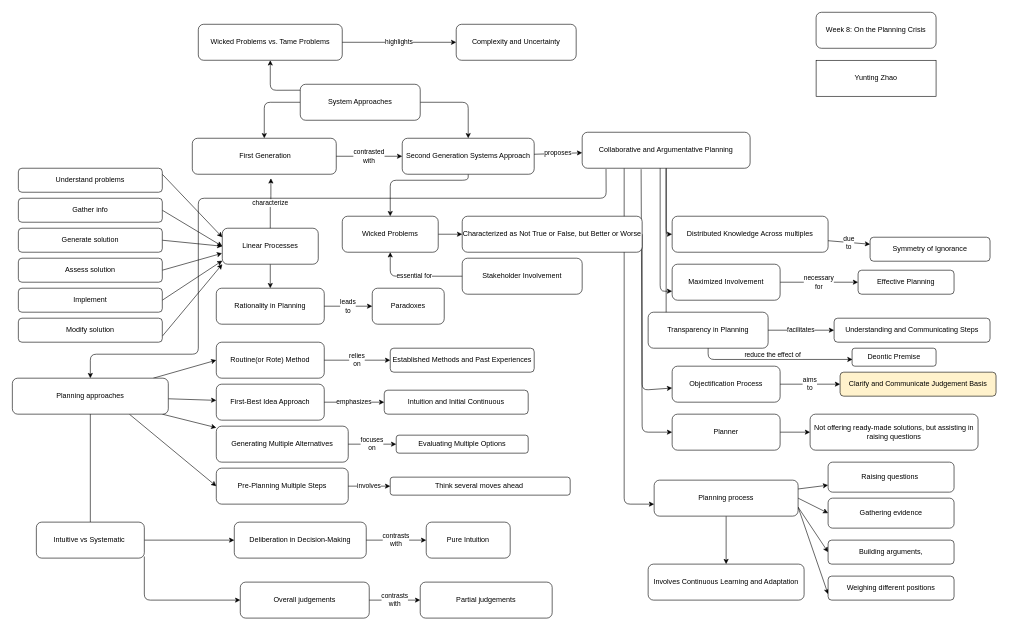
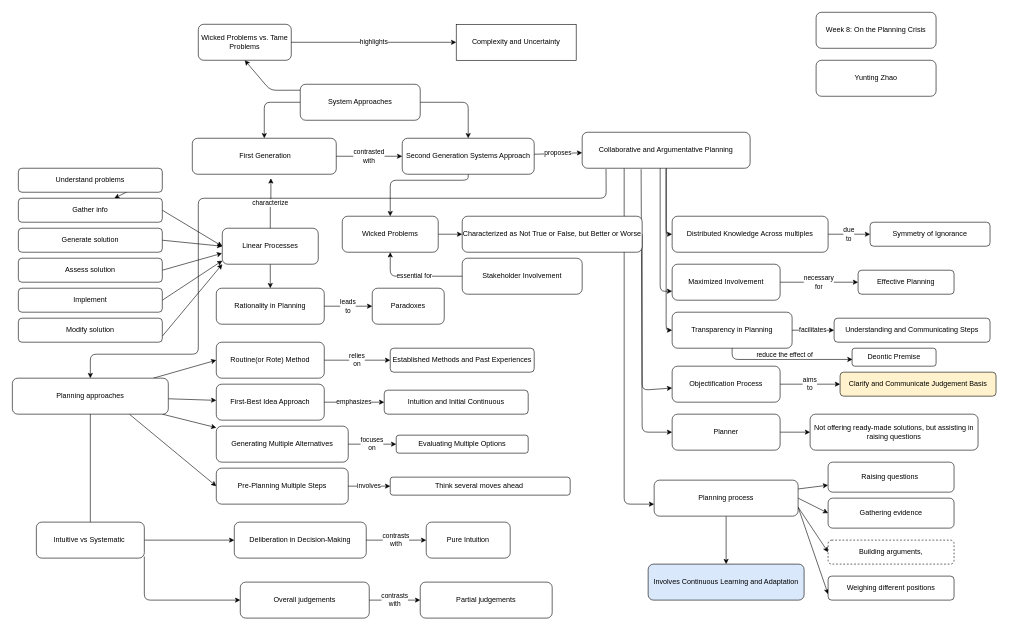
- <mxCell id="54" value="Wicked Problems vs. Tame Problems" style="rounded=1;whiteSpace=wrap;html=1;" vertex="1" parent="1"><mxGeometry x="330" y="40" width="240" height="60" as="geometry" /></mxCell>
+ <mxCell id="54" value="Wicked Problems vs. Tame Problems" style="rounded=1;whiteSpace=wrap;html=1;" vertex="1" parent="1"><mxGeometry x="330" y="40" width="155" height="60" as="geometry" /></mxCell>
- <mxCell id="55" value="Complexity and Uncertainty" style="rounded=1;whiteSpace=wrap;html=1;" vertex="1" parent="1"><mxGeometry x="760" y="40" width="200" height="60" as="geometry" /></mxCell>
+ <mxCell id="55" value="Complexity and Uncertainty" style="whiteSpace=wrap;html=1;rounded=0;" vertex="1" parent="1"><mxGeometry x="760" y="40" width="200" height="60" as="geometry" /></mxCell>
- <mxCell id="101" value="Yunting Zhao" style="whiteSpace=wrap;html=1;rounded=0;" vertex="1" parent="1"><mxGeometry x="1360" y="100" width="200" height="60" as="geometry" /></mxCell>
+ <mxCell id="101" value="Yunting Zhao" style="rounded=1;whiteSpace=wrap;html=1;" vertex="1" parent="1"><mxGeometry x="1360" y="100" width="200" height="60" as="geometry" /></mxCell>
- <mxCell id="85" style="edgeStyle=none;html=1;exitX=1;exitY=0.25;exitDx=0;exitDy=0;entryX=0;entryY=0.25;entryDx=0;entryDy=0;" edge="1" parent="1" source="86" target="60"><mxGeometry relative="1" as="geometry" /></mxCell>
+ <mxCell id="85" style="edgeStyle=none;html=1;exitX=1;exitY=0.25;exitDx=0;exitDy=0;" edge="1" parent="1" source="86" target="88"><mxGeometry relative="1" as="geometry" /></mxCell>
- <mxCell id="26" value="Symmetry of Ignorance" style="rounded=1;whiteSpace=wrap;html=1;" vertex="1" parent="1"><mxGeometry x="1450" y="395" width="200" height="40" as="geometry" /></mxCell>
+ <mxCell id="26" value="Symmetry of Ignorance" style="rounded=1;whiteSpace=wrap;html=1;" vertex="1" parent="1"><mxGeometry x="1450" y="370" width="200" height="40" as="geometry" /></mxCell>
- <mxCell id="30" value="Transparency in Planning" style="rounded=1;whiteSpace=wrap;html=1;" vertex="1" parent="1"><mxGeometry x="1080" y="520" width="200" height="60" as="geometry" /></mxCell>
+ <mxCell id="30" value="Transparency in Planning" style="rounded=1;whiteSpace=wrap;html=1;" vertex="1" parent="1"><mxGeometry x="1120" y="520" width="200" height="60" as="geometry" /></mxCell>
- <mxCell id="83" value="Building arguments," style="rounded=1;whiteSpace=wrap;html=1;" vertex="1" parent="1"><mxGeometry x="1380" y="900" width="210" height="40" as="geometry" /></mxCell>
+ <mxCell id="83" value="Building arguments," style="rounded=1;whiteSpace=wrap;html=1;dashed=1;" vertex="1" parent="1"><mxGeometry x="1380" y="900" width="210" height="40" as="geometry" /></mxCell>
- <mxCell id="69" value="Involves Continuous Learning and Adaptation" style="rounded=1;whiteSpace=wrap;html=1;" vertex="1" parent="1"><mxGeometry x="1080" y="940" width="260" height="60" as="geometry" /></mxCell>
+ <mxCell id="69" value="Involves Continuous Learning and Adaptation" style="rounded=1;whiteSpace=wrap;html=1;fillColor=#dae8fc;" vertex="1" parent="1"><mxGeometry x="1080" y="940" width="260" height="60" as="geometry" /></mxCell>
